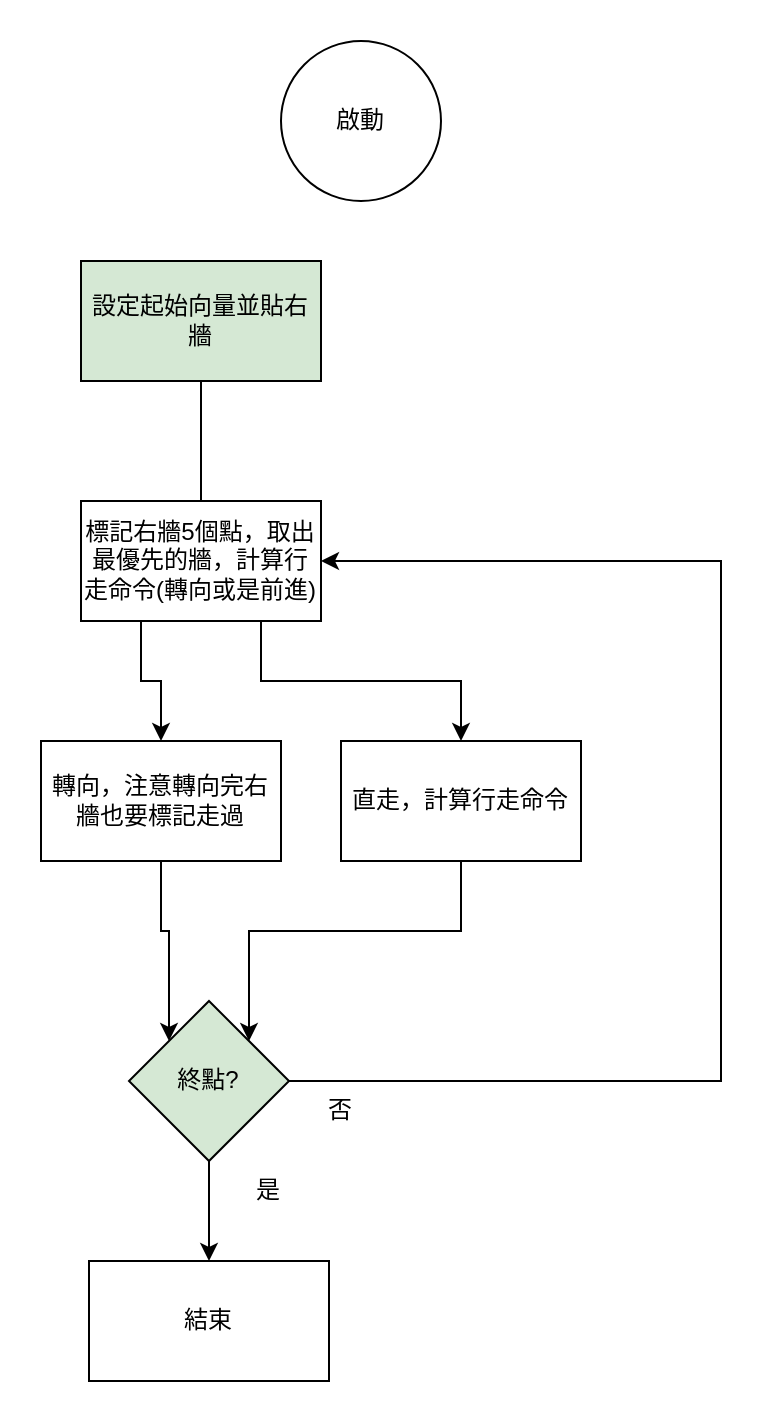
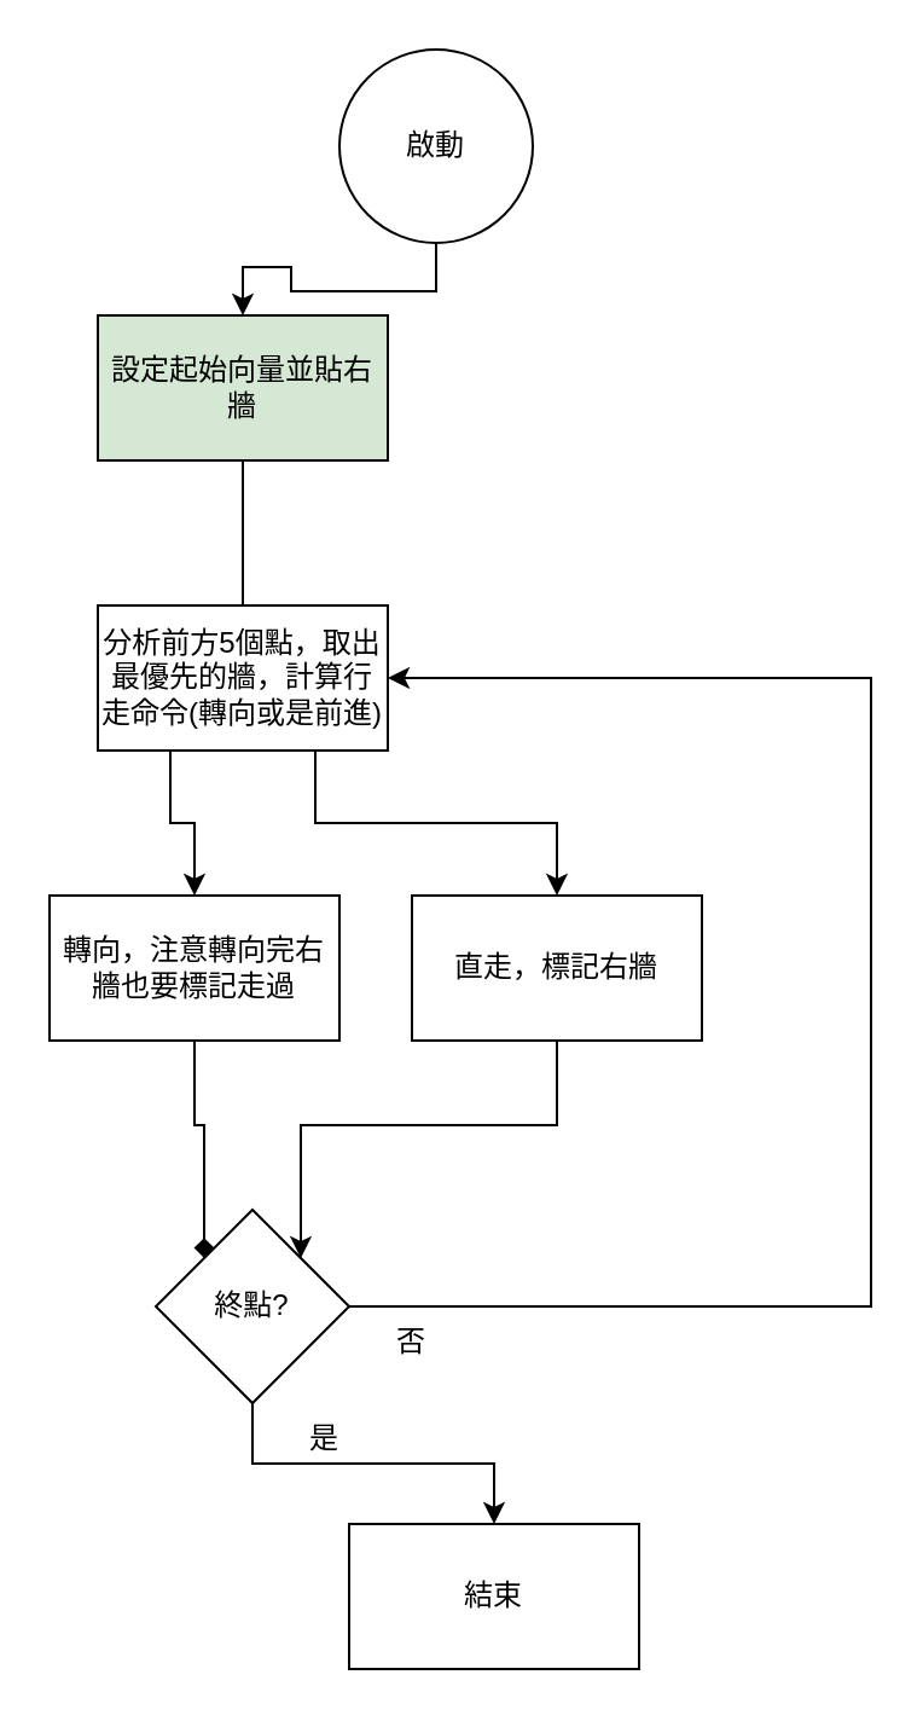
+ <mxCell id="2" style="edgeStyle=orthogonalEdgeStyle;rounded=0;orthogonalLoop=1;jettySize=auto;html=1;exitX=0.5;exitY=1;exitDx=0;exitDy=0;entryX=0.5;entryY=0;entryDx=0;entryDy=0;" parent="1" source="3" target="5" edge="1"><mxGeometry relative="1" as="geometry" /></mxCell>
- <mxCell id="8" value="標記右牆5個點，取出最優先的牆，計算行走命令(轉向或是前進)" style="rounded=0;whiteSpace=wrap;html=1;" parent="1" vertex="1"><mxGeometry x="40" y="250" width="120" height="60" as="geometry" /></mxCell>
+ <mxCell id="8" value="分析前方5個點，取出最優先的牆，計算行走命令(轉向或是前進)" style="rounded=0;whiteSpace=wrap;html=1;" parent="1" vertex="1"><mxGeometry x="40" y="250" width="120" height="60" as="geometry" /></mxCell>
- <mxCell id="12" value="直走，計算行走命令" style="rounded=0;whiteSpace=wrap;html=1;" parent="1" vertex="1"><mxGeometry x="170" y="370" width="120" height="60" as="geometry" /></mxCell>
+ <mxCell id="12" value="直走，標記右牆" style="rounded=0;whiteSpace=wrap;html=1;" parent="1" vertex="1"><mxGeometry x="170" y="370" width="120" height="60" as="geometry" /></mxCell>
- <mxCell id="9" style="edgeStyle=orthogonalEdgeStyle;rounded=0;orthogonalLoop=1;jettySize=auto;html=1;exitX=0.5;exitY=1;exitDx=0;exitDy=0;entryX=0;entryY=0;entryDx=0;entryDy=0;" parent="1" source="10" target="15" edge="1"><mxGeometry relative="1" as="geometry" /></mxCell>
+ <mxCell id="9" style="edgeStyle=orthogonalEdgeStyle;rounded=0;orthogonalLoop=1;jettySize=auto;html=1;exitX=0.5;exitY=1;exitDx=0;exitDy=0;entryX=0;entryY=0;entryDx=0;entryDy=0;endArrow=diamond;" parent="1" source="10" target="15" edge="1"><mxGeometry relative="1" as="geometry" /></mxCell>
- <mxCell id="15" value="終點?" style="rhombus;whiteSpace=wrap;html=1;fillColor=#d5e8d4;" parent="1" vertex="1"><mxGeometry x="64" y="500" width="80" height="80" as="geometry" /></mxCell>
+ <mxCell id="15" value="終點?" style="rhombus;whiteSpace=wrap;html=1;" parent="1" vertex="1"><mxGeometry x="64" y="500" width="80" height="80" as="geometry" /></mxCell>
- <mxCell id="17" value="結束" style="rounded=0;whiteSpace=wrap;html=1;" parent="1" vertex="1"><mxGeometry x="44" y="630" width="120" height="60" as="geometry" /></mxCell>
+ <mxCell id="17" value="結束" style="rounded=0;whiteSpace=wrap;html=1;" parent="1" vertex="1"><mxGeometry x="144" y="630" width="120" height="60" as="geometry" /></mxCell>
